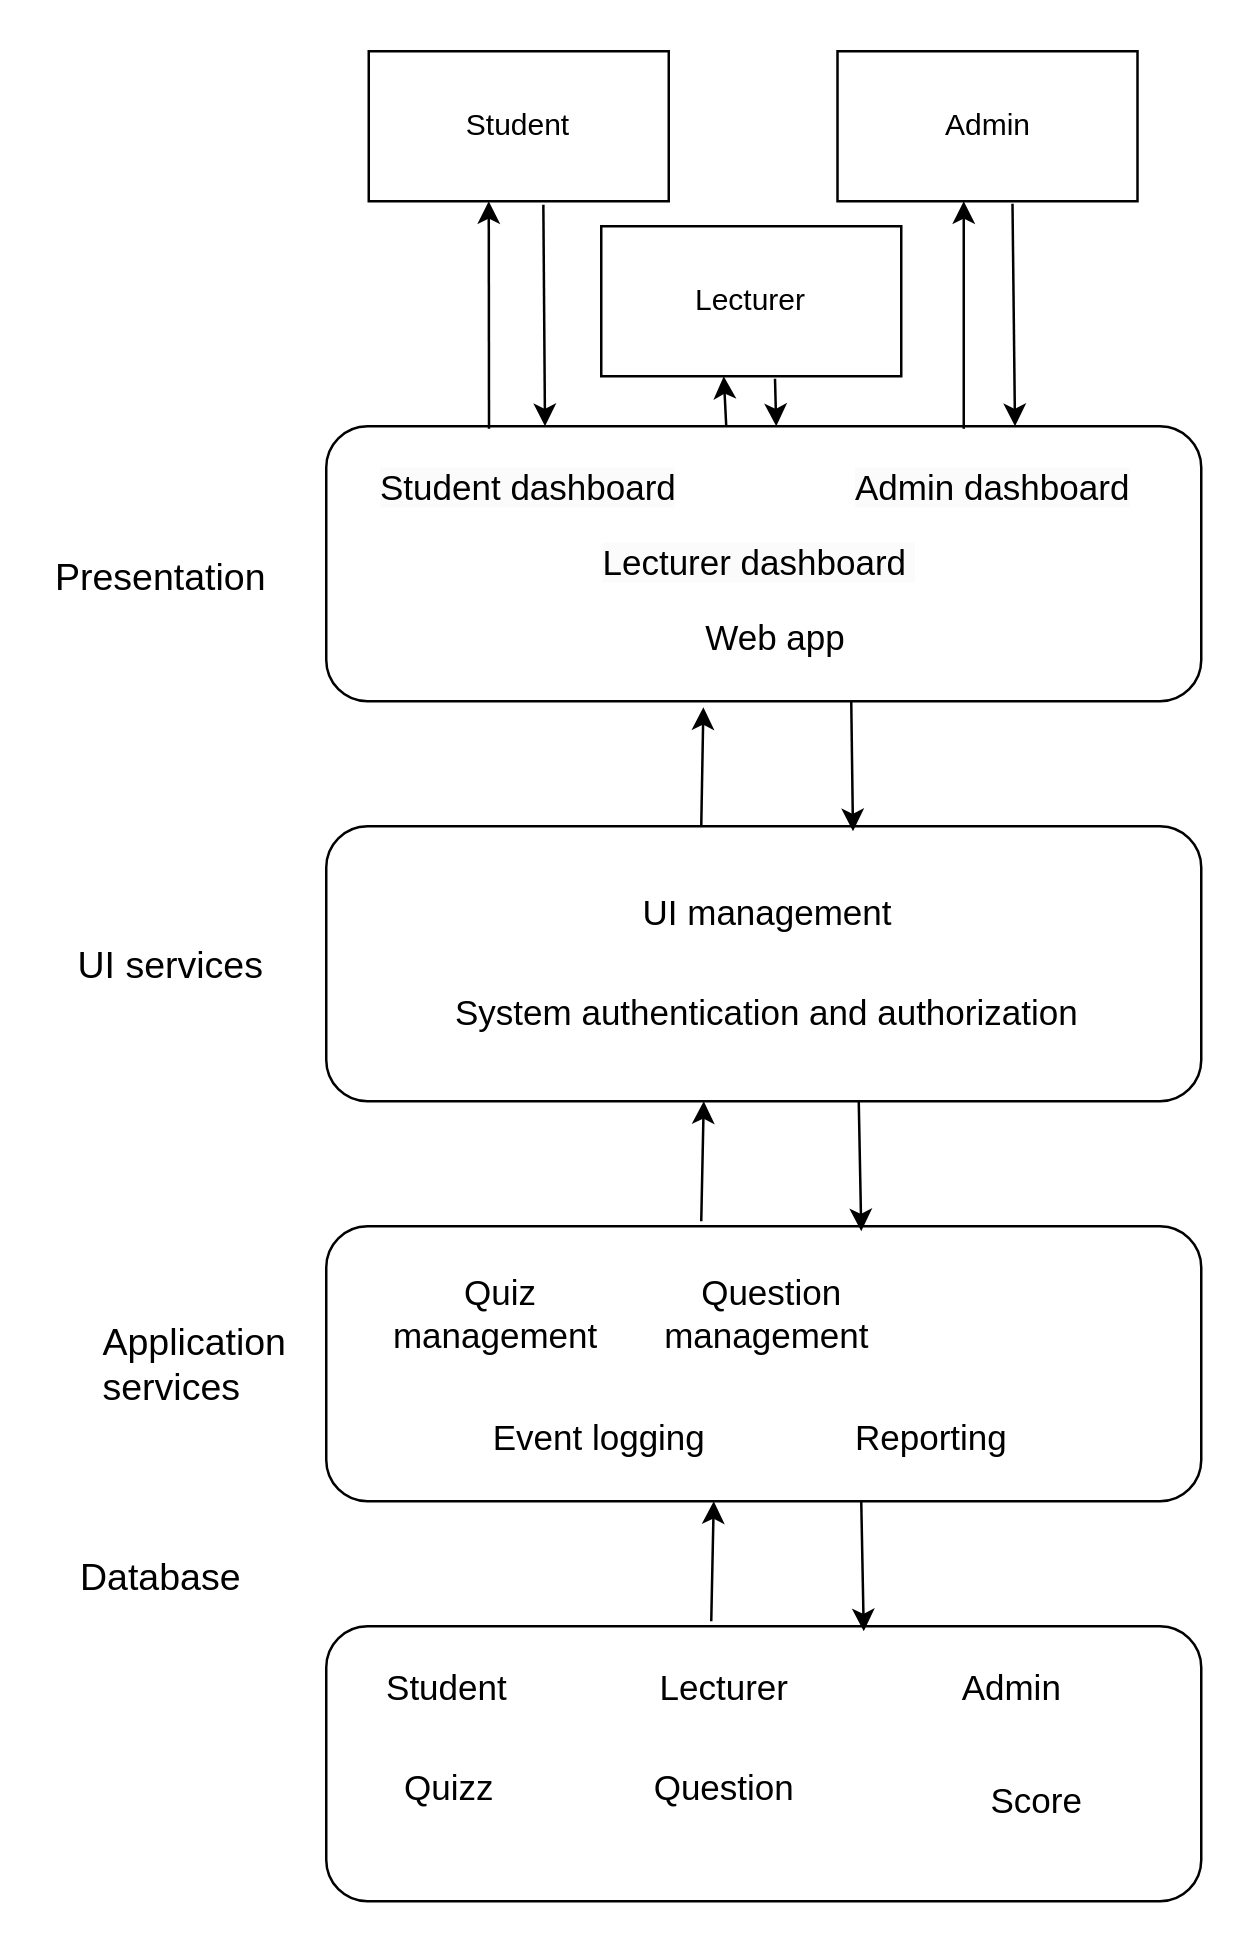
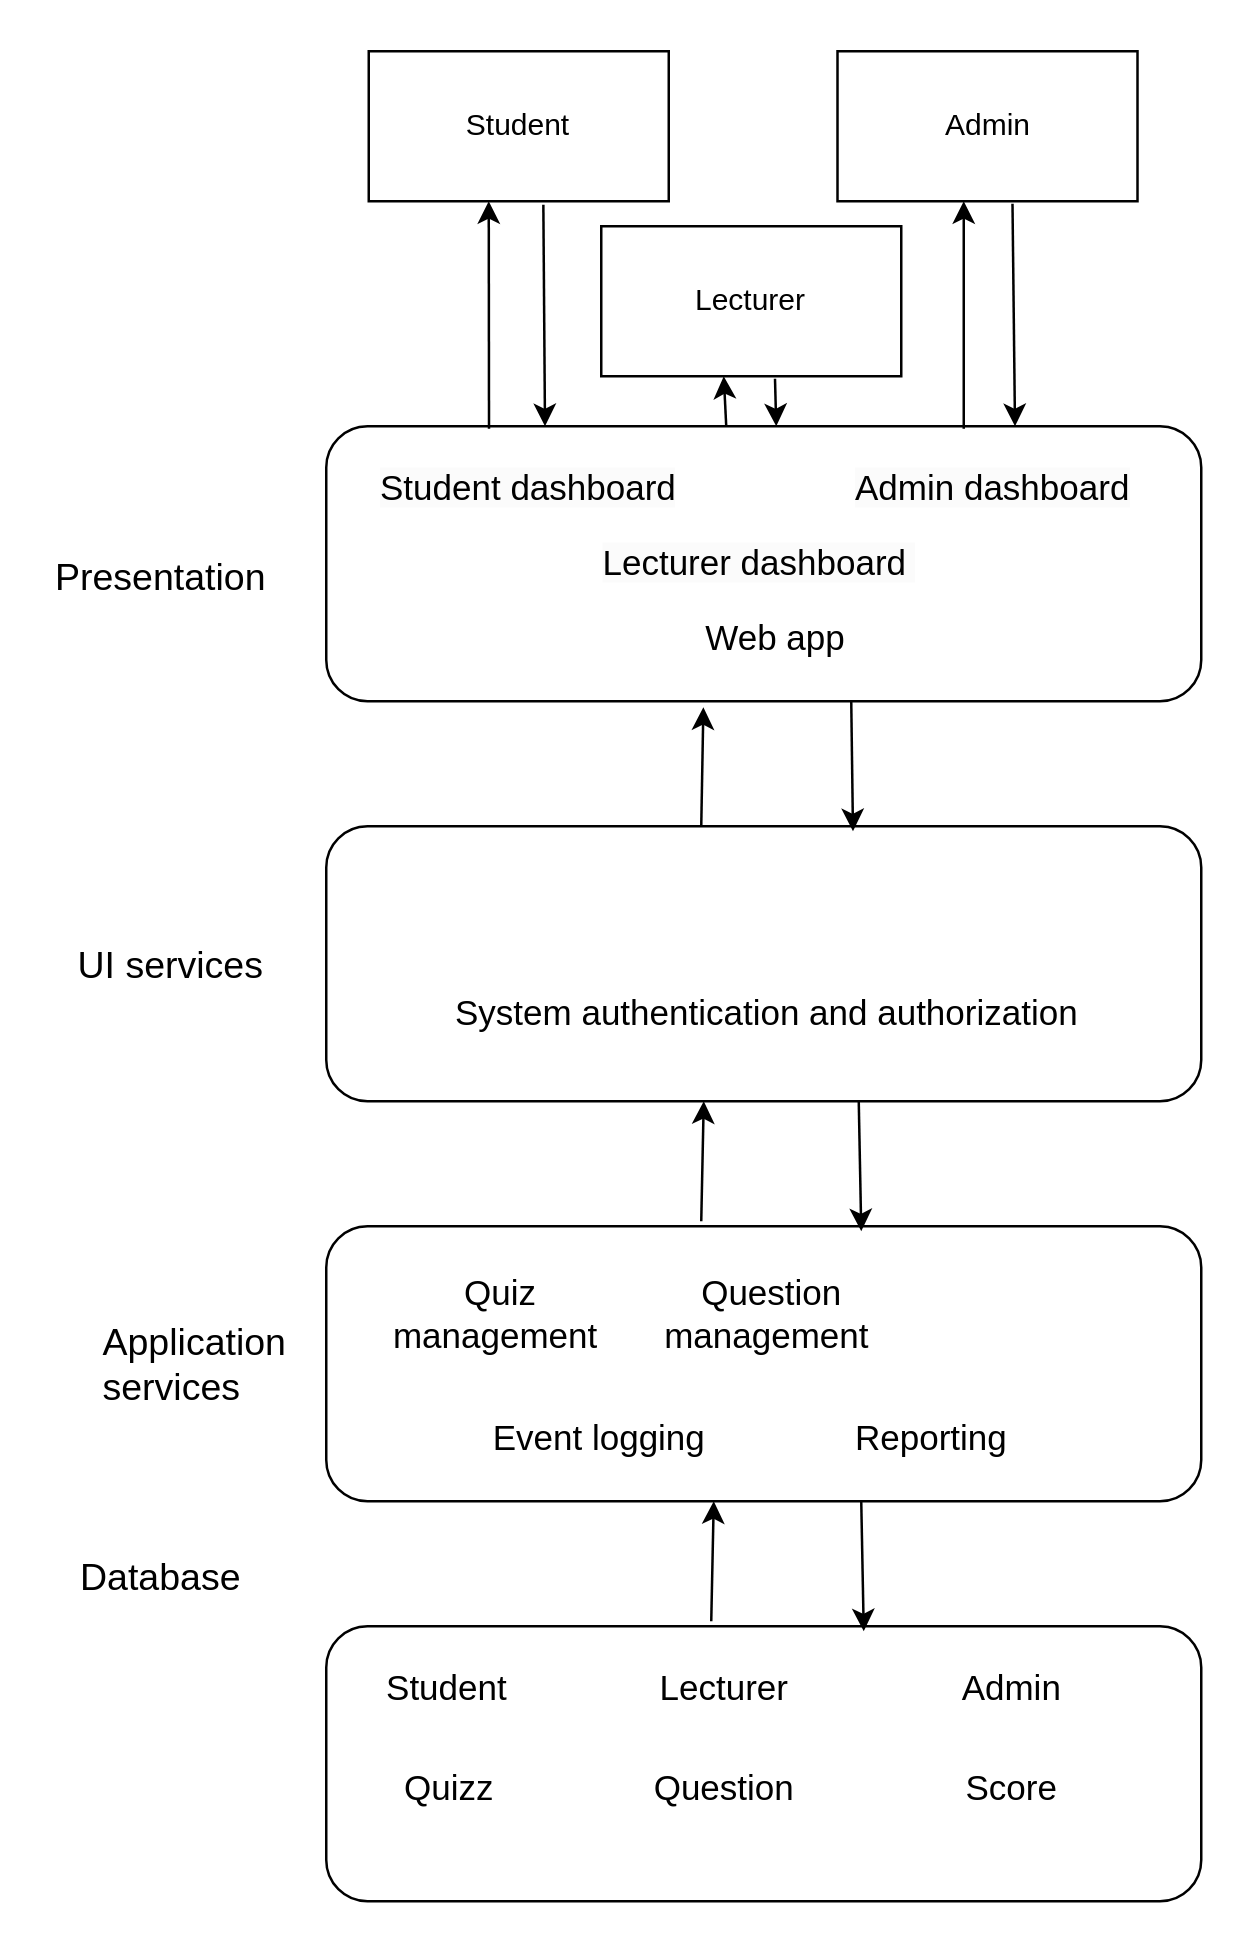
- <mxCell id="10" value="&lt;span style=&quot;font-size: 14px;&quot;&gt;UI management&amp;nbsp;&lt;/span&gt;" style="text;html=1;align=left;verticalAlign=middle;whiteSpace=wrap;rounded=0;" parent="1" vertex="1"><mxGeometry x="255" y="350" width="130" height="30" as="geometry" /></mxCell>
- <mxCell id="26" value="&lt;span style=&quot;font-size: 14px;&quot;&gt;Score&lt;/span&gt;" style="text;html=1;align=center;verticalAlign=middle;whiteSpace=wrap;rounded=0;" parent="1" vertex="1"><mxGeometry x="363.5" y="705" width="101" height="30" as="geometry" /></mxCell>
+ <mxCell id="26" value="&lt;span style=&quot;font-size: 14px;&quot;&gt;Score&lt;/span&gt;" style="text;html=1;align=center;verticalAlign=middle;whiteSpace=wrap;rounded=0;" parent="1" vertex="1"><mxGeometry x="353.5" y="700" width="101" height="30" as="geometry" /></mxCell>
